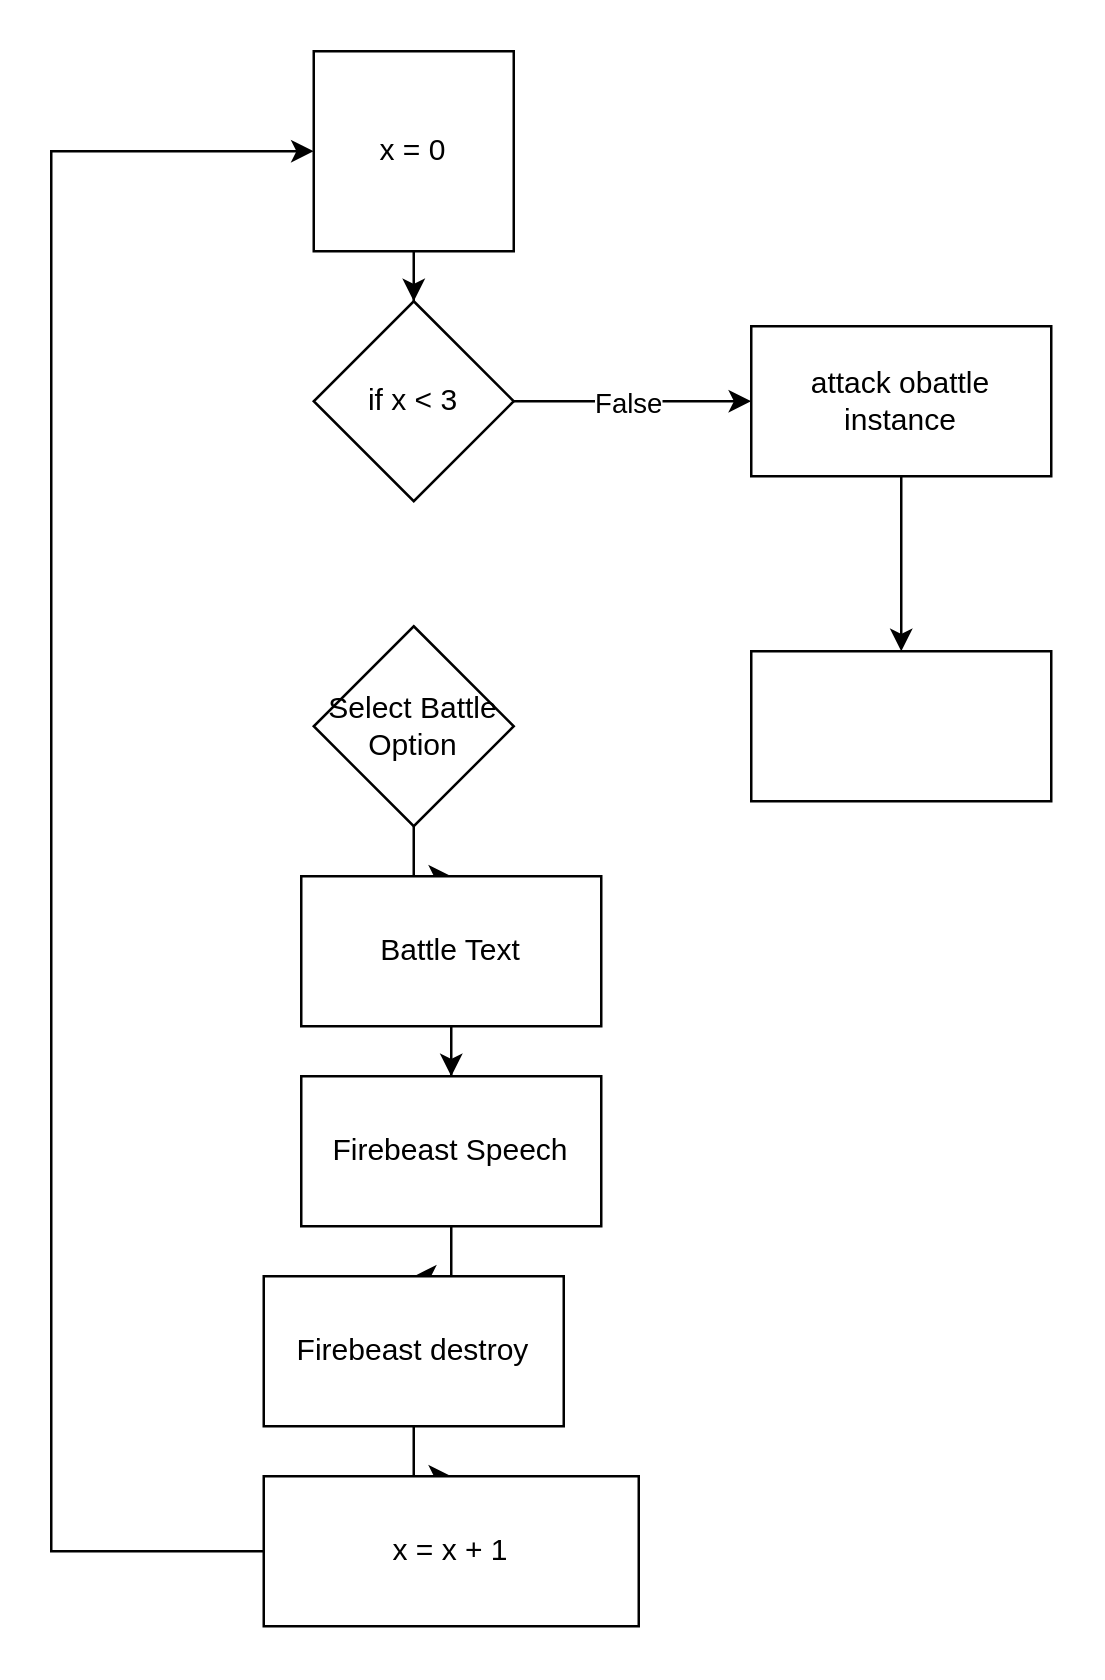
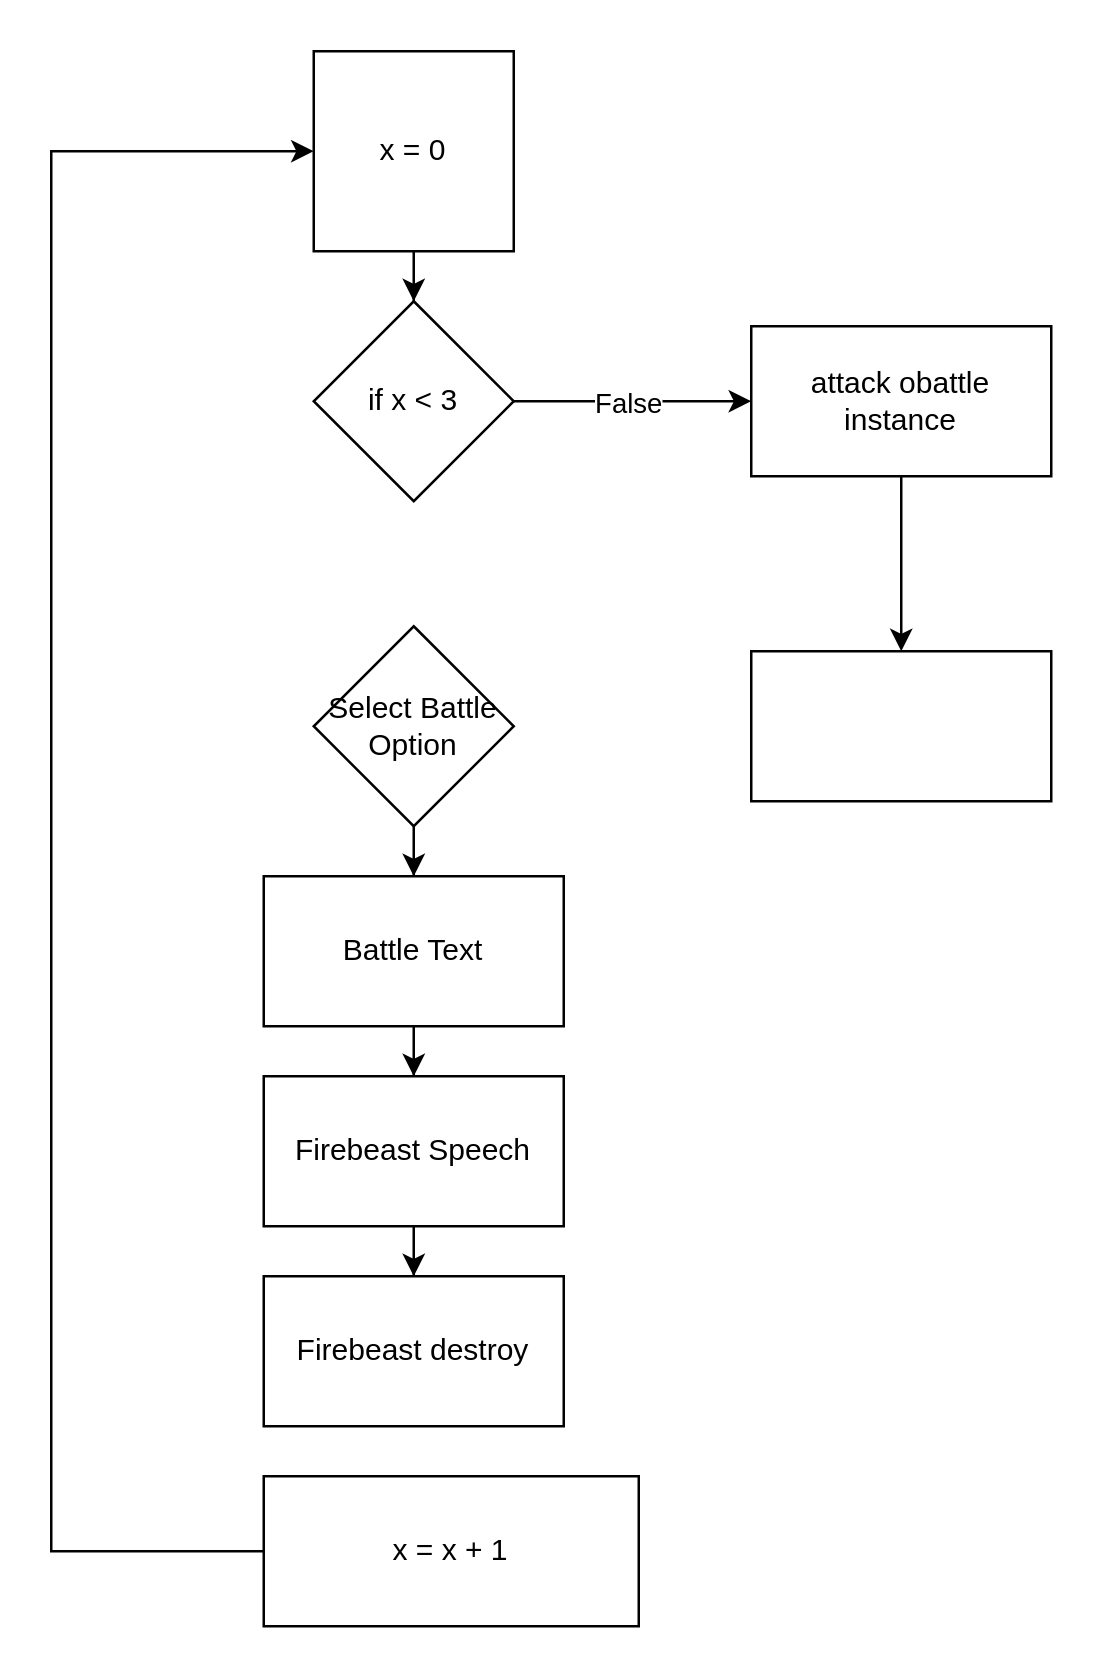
- <mxCell id="7" value="Battle Text" style="rounded=0;whiteSpace=wrap;html=1;" vertex="1" parent="1"><mxGeometry x="120" y="350" width="120" height="60" as="geometry" /></mxCell>
+ <mxCell id="7" value="Battle Text" style="rounded=0;whiteSpace=wrap;html=1;" vertex="1" parent="1"><mxGeometry x="105" y="350" width="120" height="60" as="geometry" /></mxCell>
- <mxCell id="9" value="Firebeast Speech" style="rounded=0;whiteSpace=wrap;html=1;" vertex="1" parent="1"><mxGeometry x="120" y="430" width="120" height="60" as="geometry" /></mxCell>
+ <mxCell id="9" value="Firebeast Speech" style="rounded=0;whiteSpace=wrap;html=1;" vertex="1" parent="1"><mxGeometry x="105" y="430" width="120" height="60" as="geometry" /></mxCell>
- <mxCell id="10" style="edgeStyle=orthogonalEdgeStyle;rounded=0;orthogonalLoop=1;jettySize=auto;html=1;entryX=0.5;entryY=0;entryDx=0;entryDy=0;" edge="1" parent="1" source="11" target="13"><mxGeometry relative="1" as="geometry"><mxPoint x="165" y="620" as="targetPoint" /></mxGeometry></mxCell>
